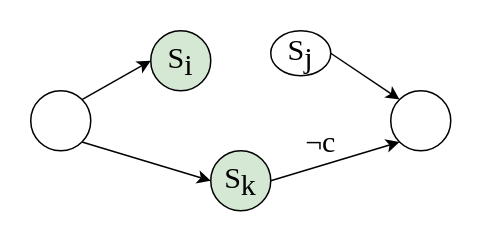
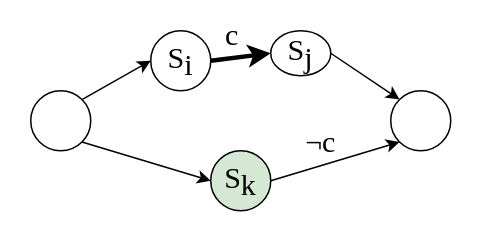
+ <mxCell id="12" value="" style="endArrow=classic;html=1;rounded=0;exitX=1;exitY=0.5;exitDx=0;exitDy=0;entryX=0;entryY=0.5;entryDx=0;entryDy=0;strokeWidth=3;" edge="1" parent="1" source="3" target="5"><mxGeometry width="50" height="50" relative="1" as="geometry"><mxPoint x="230" y="50" as="sourcePoint" /><mxPoint x="276" y="76" as="targetPoint" /></mxGeometry></mxCell>
+ <mxCell id="13" value="&lt;font style=&quot;font-size: 20px;&quot; face=&quot;Times New Roman&quot;&gt;c&lt;/font&gt;" style="edgeLabel;html=1;align=center;verticalAlign=middle;resizable=0;points=[];" vertex="1" connectable="0" parent="12"><mxGeometry x="0.183" relative="1" as="geometry"><mxPoint x="-10" y="-16" as="offset" /></mxGeometry></mxCell>
- <mxCell id="3" value="S&lt;sub style=&quot;font-size: 20px;&quot;&gt;i&lt;/sub&gt;" style="ellipse;whiteSpace=wrap;html=1;aspect=fixed;fontSize=20;fontFamily=Times New Roman;fillColor=#d5e8d4;" vertex="1" parent="1"><mxGeometry x="100" y="20" width="40" height="40" as="geometry" /></mxCell>
+ <mxCell id="3" value="S&lt;sub style=&quot;font-size: 20px;&quot;&gt;i&lt;/sub&gt;" style="ellipse;whiteSpace=wrap;html=1;aspect=fixed;fontSize=20;fontFamily=Times New Roman;" vertex="1" parent="1"><mxGeometry x="100" y="20" width="40" height="40" as="geometry" /></mxCell>
